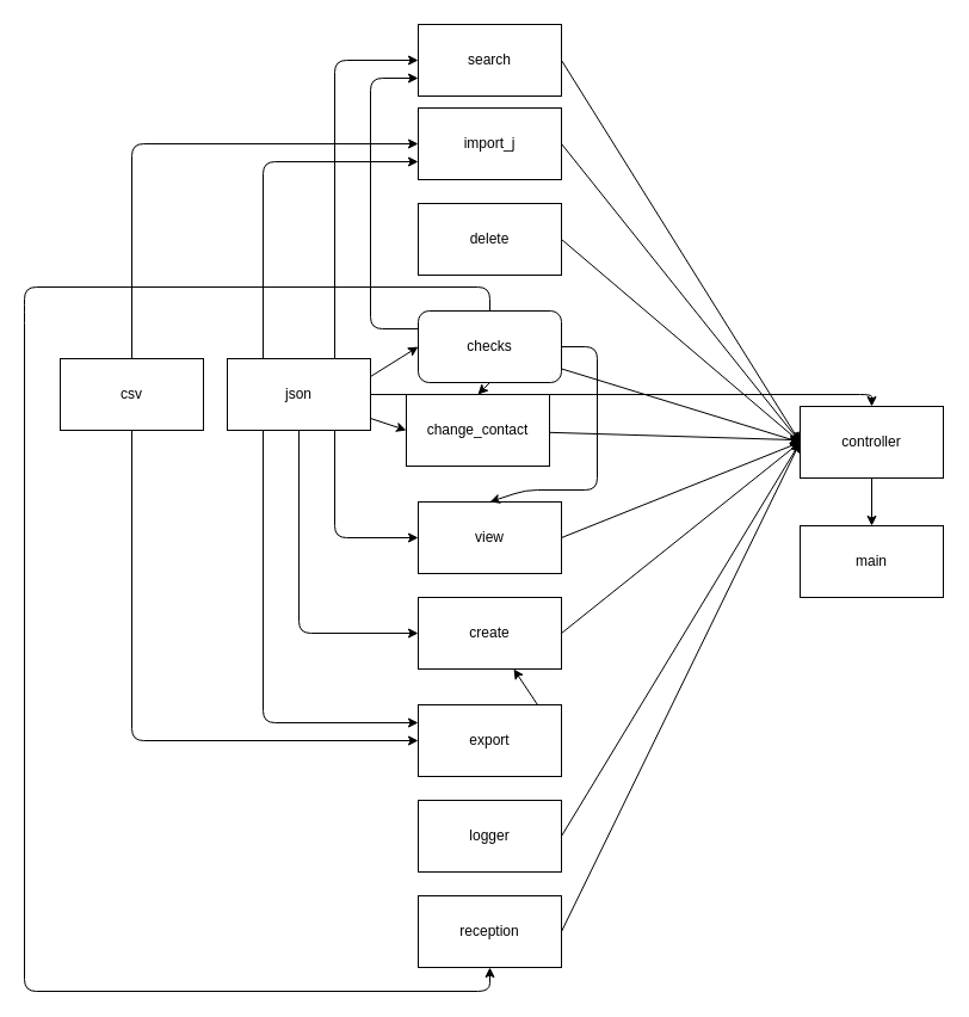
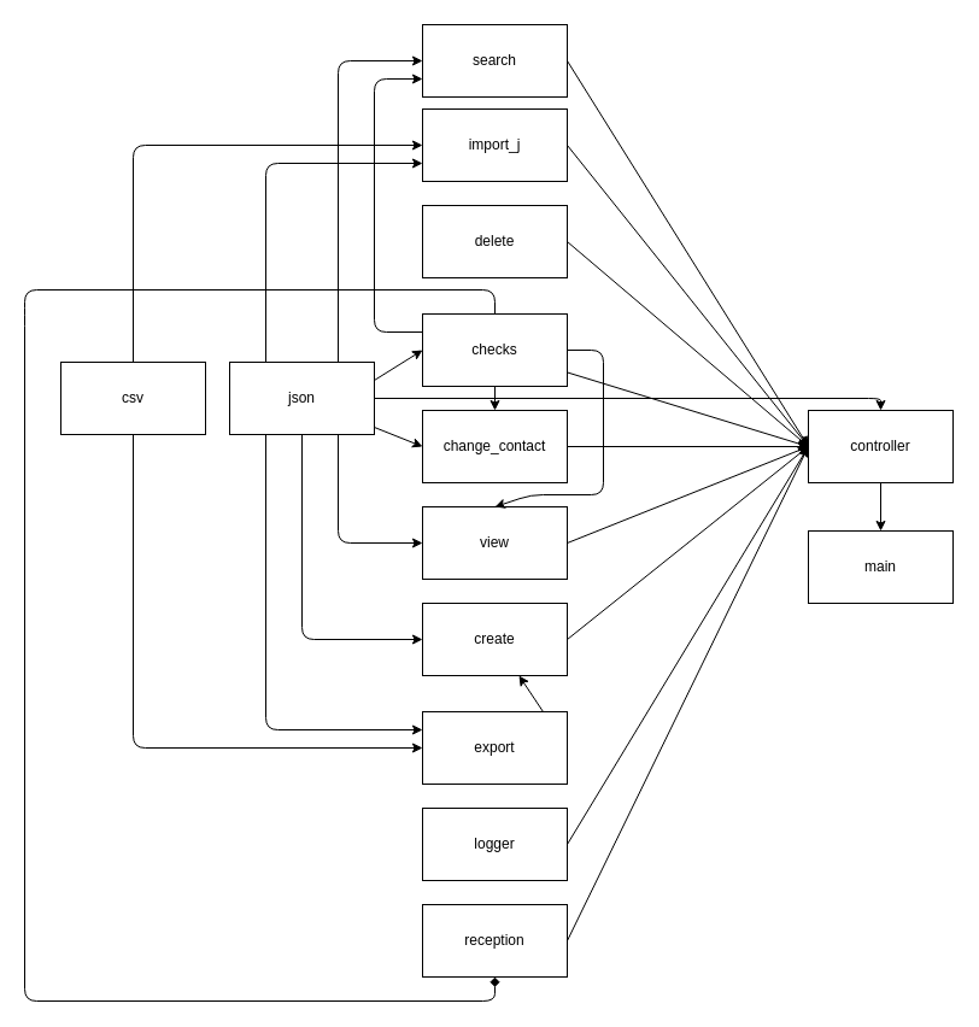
- <mxCell id="26" value="checks" style="whiteSpace=wrap;html=1;rounded=1;" parent="1" vertex="1"><mxGeometry y="260" width="120" height="60" as="geometry" x="350" /></mxCell>
+ <mxCell id="26" value="checks" style="rounded=0;whiteSpace=wrap;html=1;" parent="1" vertex="1"><mxGeometry y="260" width="120" height="60" as="geometry" x="350" /></mxCell>
- <mxCell id="18" value="change_contact" style="rounded=0;whiteSpace=wrap;html=1;" parent="1" vertex="1"><mxGeometry x="340" y="330" width="120" height="60" as="geometry" /></mxCell>
+ <mxCell id="18" value="change_contact" style="rounded=0;whiteSpace=wrap;html=1;" parent="1" vertex="1"><mxGeometry y="340" width="120" height="60" as="geometry" x="350" /></mxCell>
- <mxCell id="23" style="edgeStyle=none;html=1;exitX=0.5;exitY=0;exitDx=0;exitDy=0;entryX=0.5;entryY=1;entryDx=0;entryDy=0;" parent="1" source="26" target="40" edge="1"><mxGeometry relative="1" as="geometry"><Array as="points"><mxPoint x="410" y="240" /><mxPoint x="20" y="240" /><mxPoint x="20" y="260" /><mxPoint x="20" y="830" /><mxPoint x="410" y="830" /></Array></mxGeometry></mxCell>
+ <mxCell id="23" style="edgeStyle=none;html=1;exitX=0.5;exitY=0;exitDx=0;exitDy=0;entryX=0.5;entryY=1;entryDx=0;entryDy=0;endArrow=diamond;" parent="1" source="26" target="40" edge="1"><mxGeometry relative="1" as="geometry"><Array as="points"><mxPoint x="410" y="240" /><mxPoint x="20" y="240" /><mxPoint x="20" y="260" /><mxPoint x="20" y="830" /><mxPoint x="410" y="830" /></Array></mxGeometry></mxCell>
